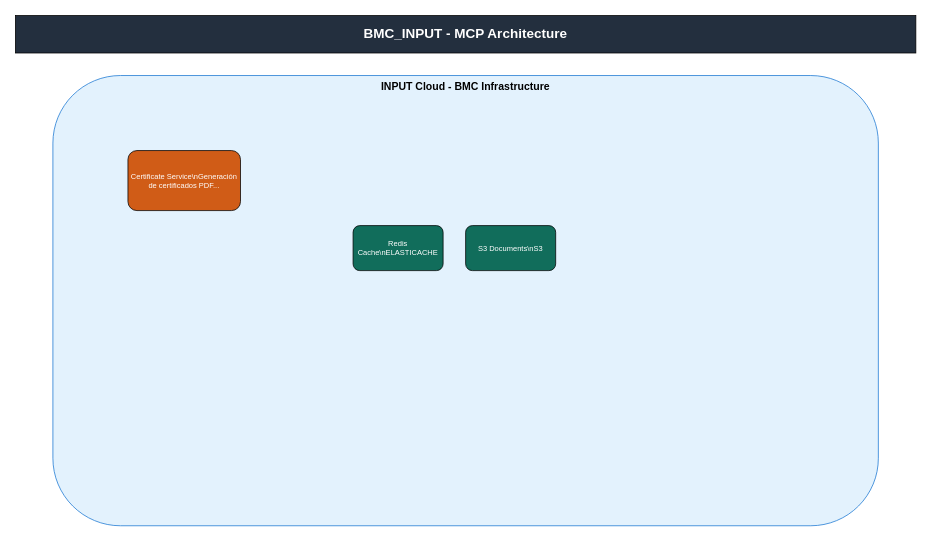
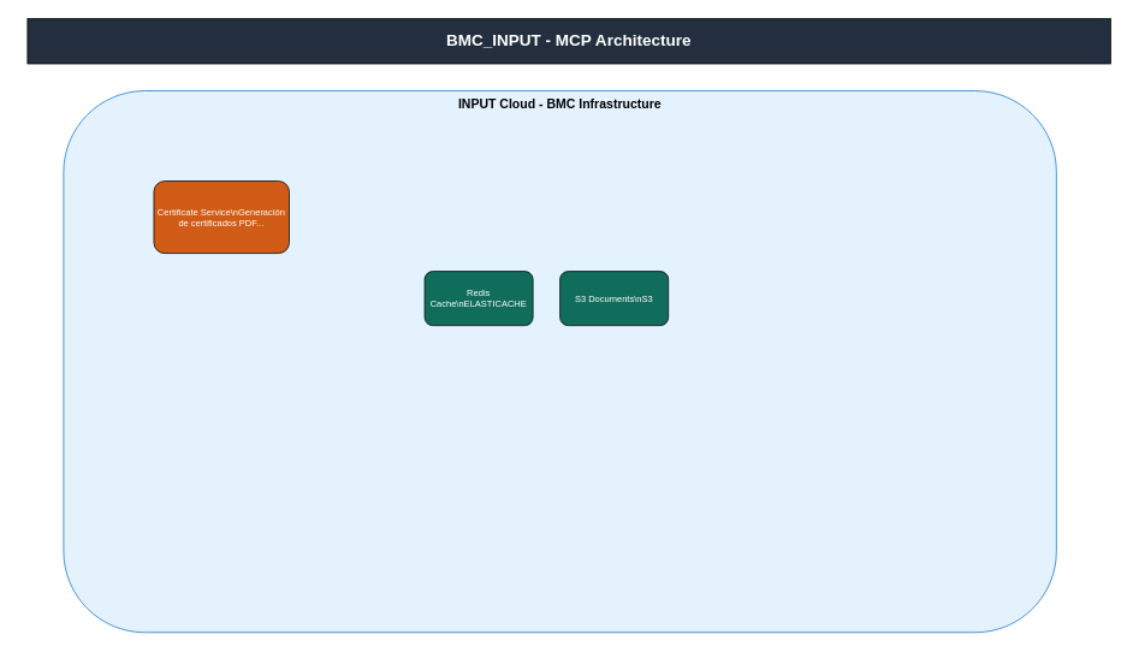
- <mxCell id="2" value="BMC_INPUT - MCP Architecture" style="rounded=0;whiteSpace=wrap;html=1;fillColor=#232F3E;fontColor=#FFFFFF;fontSize=18;fontStyle=1;" vertex="1" parent="1"><mxGeometry x="20" y="20" width="1200" height="50" as="geometry" /></mxCell>
+ <mxCell id="2" value="BMC_INPUT - MCP Architecture" style="rounded=0;whiteSpace=wrap;html=1;fillColor=#232F3E;fontColor=#FFFFFF;fontSize=18;fontStyle=1;" vertex="1" parent="1"><mxGeometry x="30" y="20" width="1200" height="50" as="geometry" /></mxCell>
